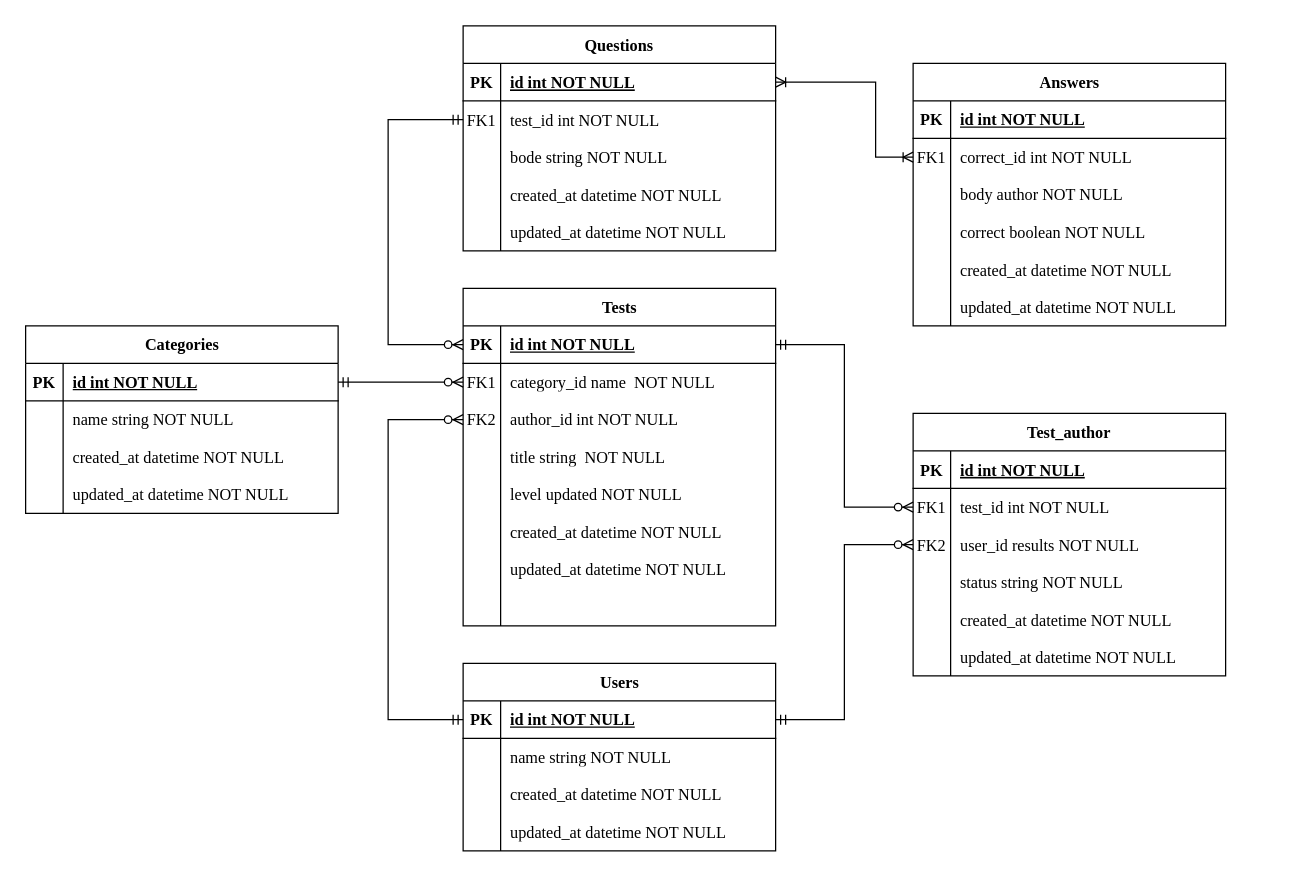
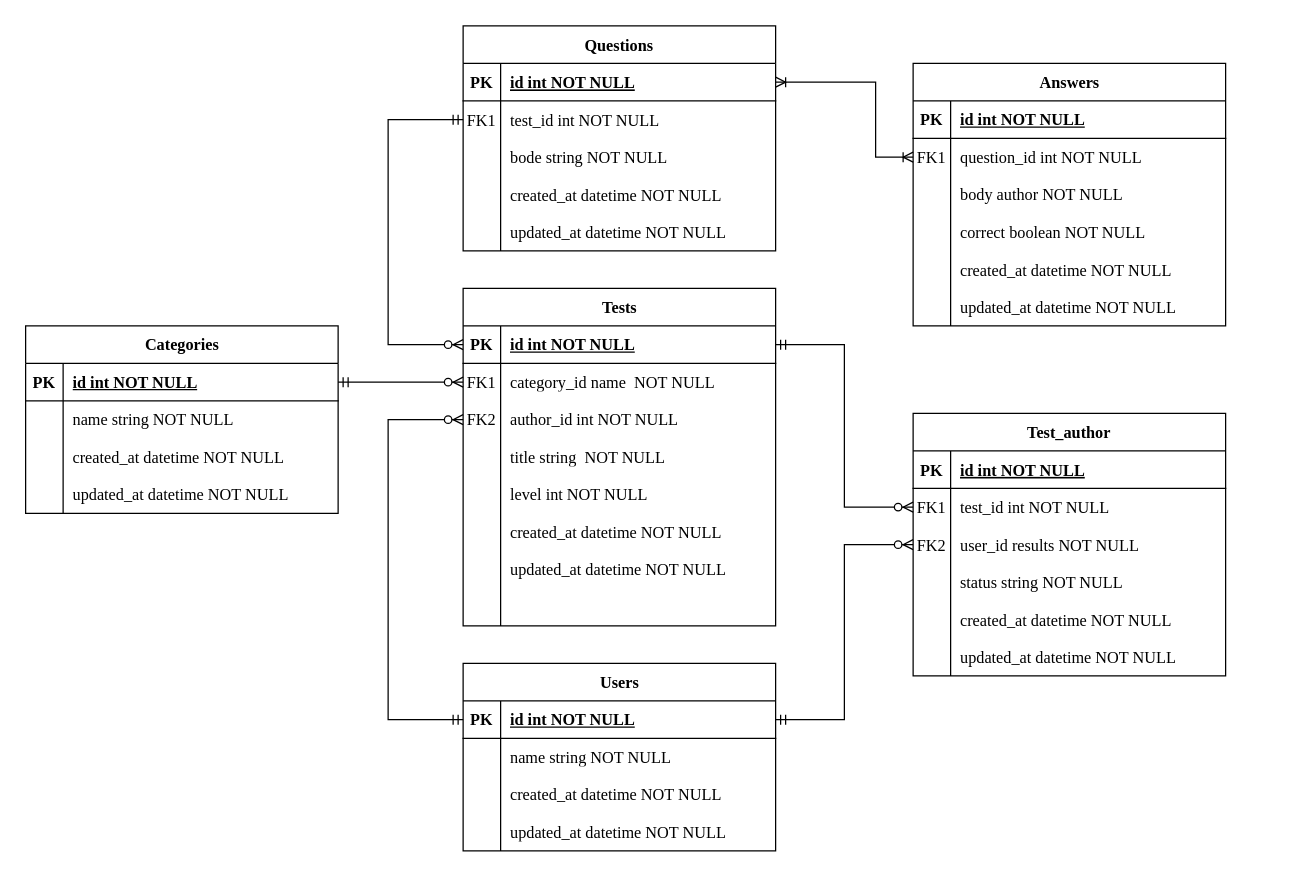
- <mxCell id="61" value="correct_id int NOT NULL" style="shape=partialRectangle;connectable=0;fillColor=none;top=0;left=0;bottom=0;right=0;align=left;spacingLeft=6;overflow=hidden;fontFamily=Verdana;fontSize=13;html=1;" parent="59" vertex="1"><mxGeometry x="30" width="220" height="30" as="geometry"><mxRectangle width="220" height="30" as="alternateBounds" /></mxGeometry></mxCell>
+ <mxCell id="61" value="question_id int NOT NULL" style="shape=partialRectangle;connectable=0;fillColor=none;top=0;left=0;bottom=0;right=0;align=left;spacingLeft=6;overflow=hidden;fontFamily=Verdana;fontSize=13;html=1;" parent="59" vertex="1"><mxGeometry x="30" width="220" height="30" as="geometry"><mxRectangle width="220" height="30" as="alternateBounds" /></mxGeometry></mxCell>
- <mxCell id="30" value="level updated NOT NULL" style="shape=partialRectangle;connectable=0;fillColor=none;top=0;left=0;bottom=0;right=0;align=left;spacingLeft=6;overflow=hidden;fontFamily=Verdana;fontSize=13;html=1;" parent="28" vertex="1"><mxGeometry x="30" width="220" height="30" as="geometry"><mxRectangle width="220" height="30" as="alternateBounds" /></mxGeometry></mxCell>
+ <mxCell id="30" value="level int NOT NULL" style="shape=partialRectangle;connectable=0;fillColor=none;top=0;left=0;bottom=0;right=0;align=left;spacingLeft=6;overflow=hidden;fontFamily=Verdana;fontSize=13;html=1;" parent="28" vertex="1"><mxGeometry x="30" width="220" height="30" as="geometry"><mxRectangle width="220" height="30" as="alternateBounds" /></mxGeometry></mxCell>
